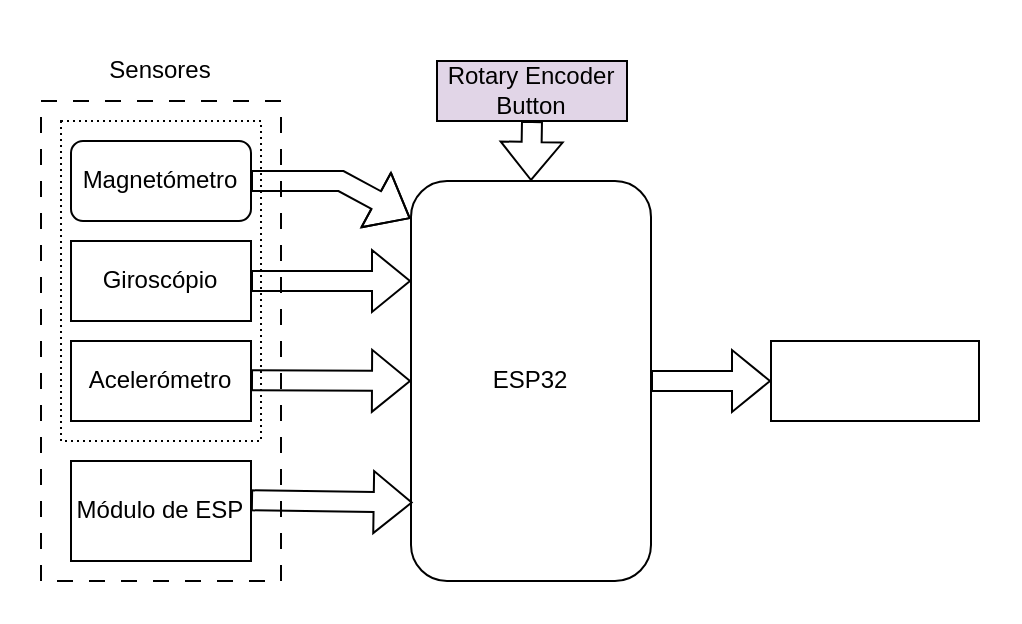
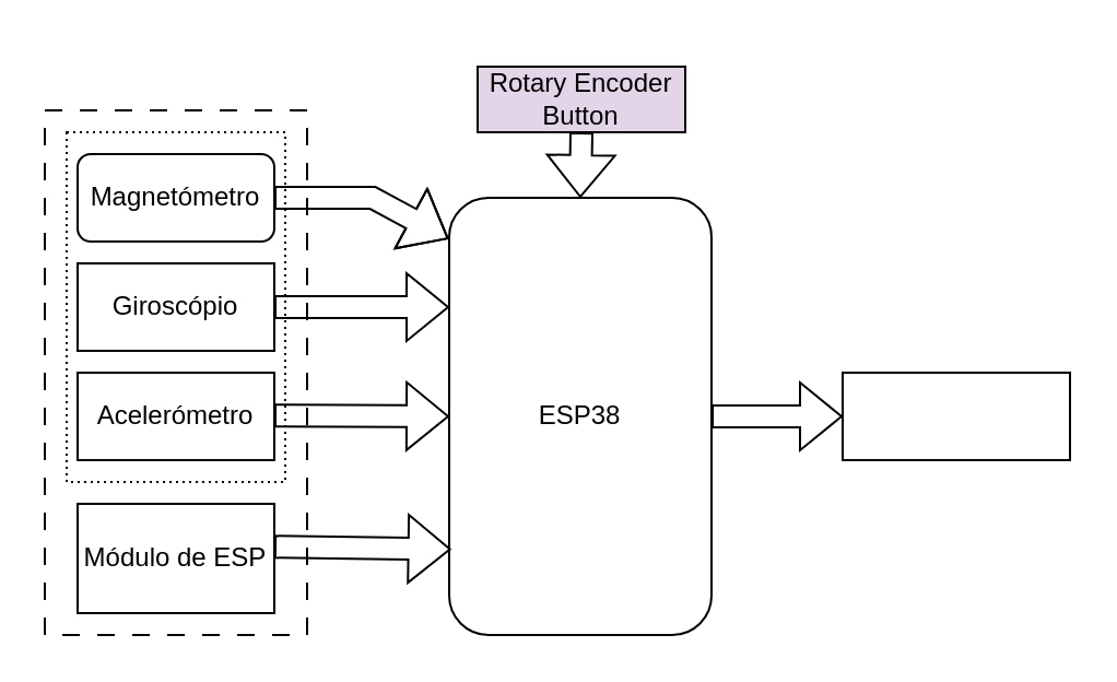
- <mxCell id="14" value="Sensores" style="text;html=1;align=center;verticalAlign=middle;whiteSpace=wrap;rounded=0;" parent="1" vertex="1"><mxGeometry x="50" y="20" width="60" height="30" as="geometry" /></mxCell>
- <mxCell id="2" value="ESP32" style="rounded=1;whiteSpace=wrap;html=1;" parent="1" vertex="1"><mxGeometry x="205" y="90" width="120" height="200" as="geometry" /></mxCell>
+ <mxCell id="2" value="ESP38" style="rounded=1;whiteSpace=wrap;html=1;" parent="1" vertex="1"><mxGeometry x="205" y="90" width="120" height="200" as="geometry" /></mxCell>
